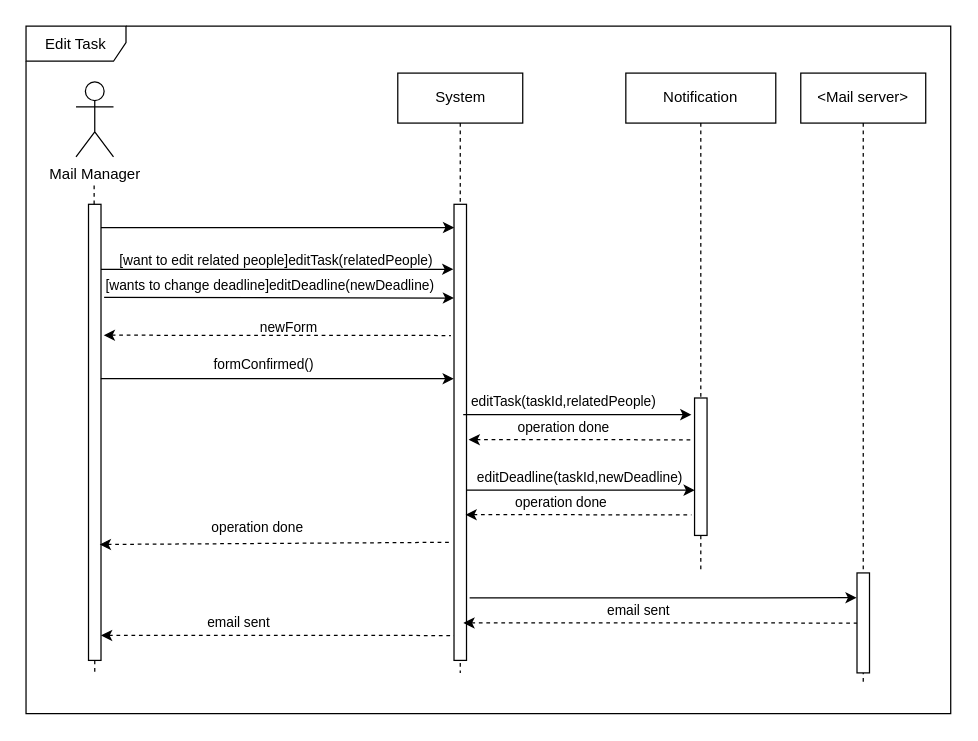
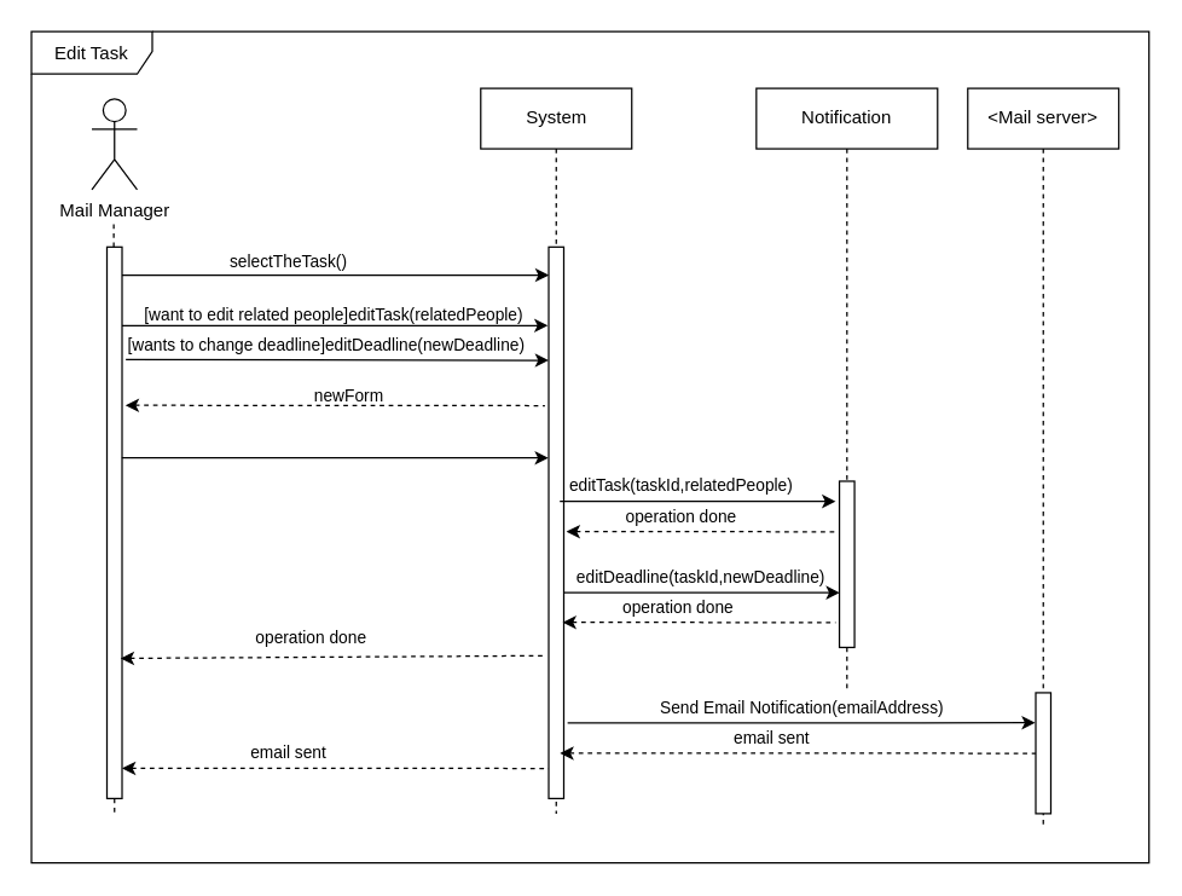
+ <mxCell id="12" value="selectTheTask()" style="text;html=1;align=center;verticalAlign=middle;resizable=0;points=[];autosize=1;strokeColor=none;fontSize=11;" vertex="1" parent="1"><mxGeometry x="145" y="163" width="90" height="20" as="geometry" /></mxCell>
- <mxCell id="28" value="formConfirmed()" style="text;html=1;align=center;verticalAlign=middle;resizable=0;points=[];autosize=1;strokeColor=none;fontSize=11;" vertex="1" parent="1"><mxGeometry x="160" y="281" width="100" height="20" as="geometry" /></mxCell>
+ <mxCell id="34" value="Send Email Notification(emailAddress)" style="text;html=1;align=center;verticalAlign=middle;resizable=0;points=[];autosize=1;strokeColor=none;fontSize=11;" vertex="1" parent="1"><mxGeometry x="430" y="458" width="200" height="20" as="geometry" /></mxCell>
